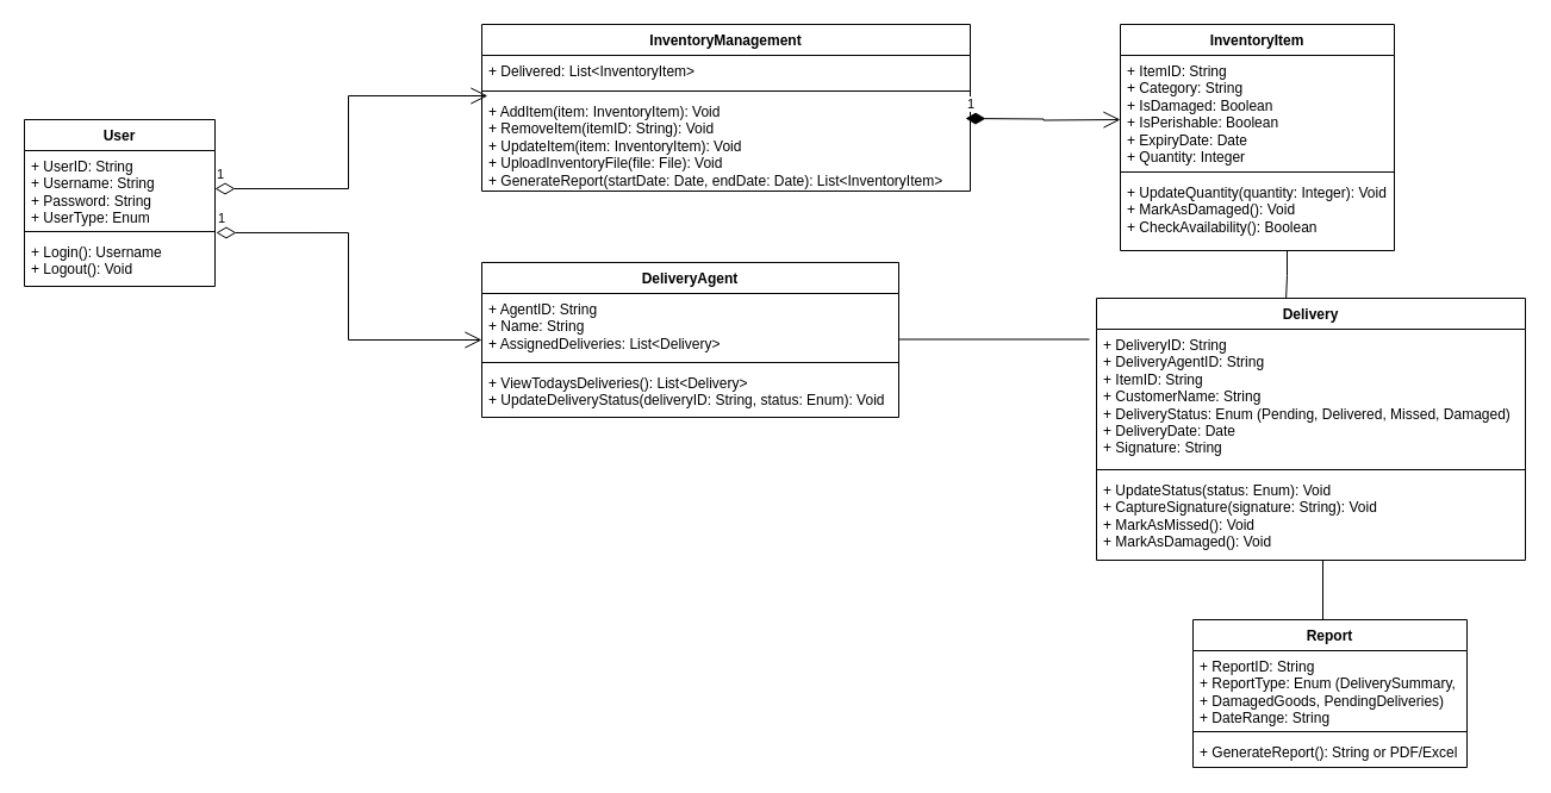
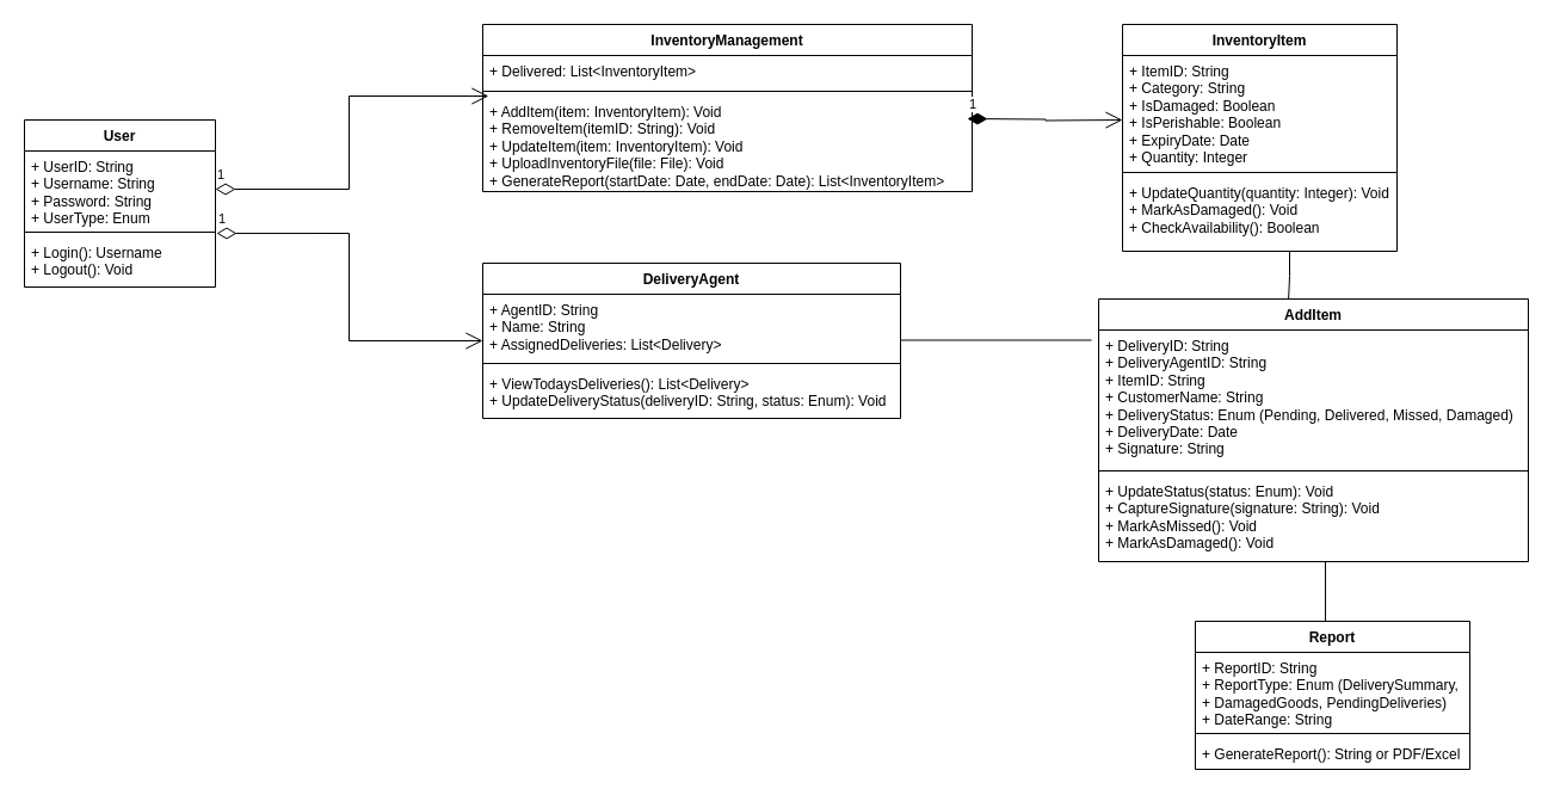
- <mxCell id="14" value="Delivery" style="swimlane;fontStyle=1;align=center;verticalAlign=top;childLayout=stackLayout;horizontal=1;startSize=26;horizontalStack=0;resizeParent=1;resizeParentMax=0;resizeLast=0;collapsible=1;marginBottom=0;whiteSpace=wrap;html=1;" vertex="1" parent="1"><mxGeometry x="920" y="250" width="360" height="220" as="geometry" /></mxCell>
+ <mxCell id="14" value="AddItem" style="swimlane;fontStyle=1;align=center;verticalAlign=top;childLayout=stackLayout;horizontal=1;startSize=26;horizontalStack=0;resizeParent=1;resizeParentMax=0;resizeLast=0;collapsible=1;marginBottom=0;whiteSpace=wrap;html=1;" vertex="1" parent="1"><mxGeometry x="920" y="250" width="360" height="220" as="geometry" /></mxCell>
